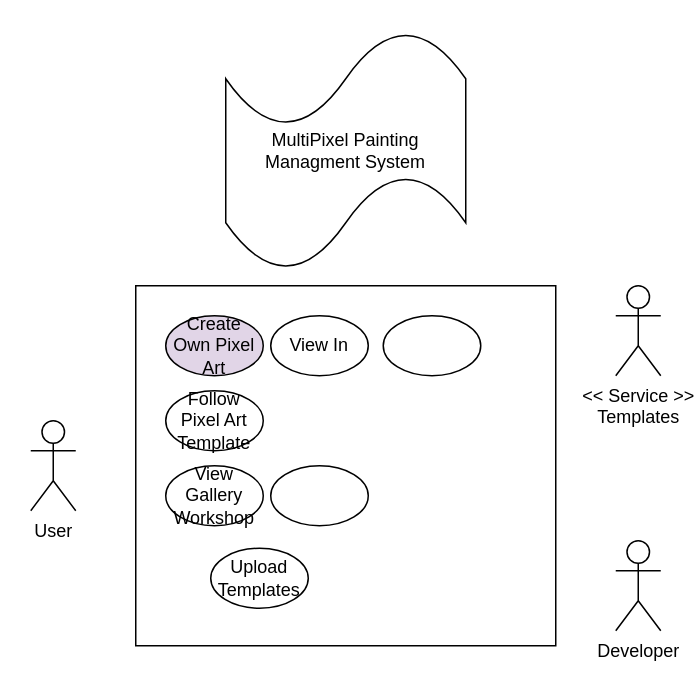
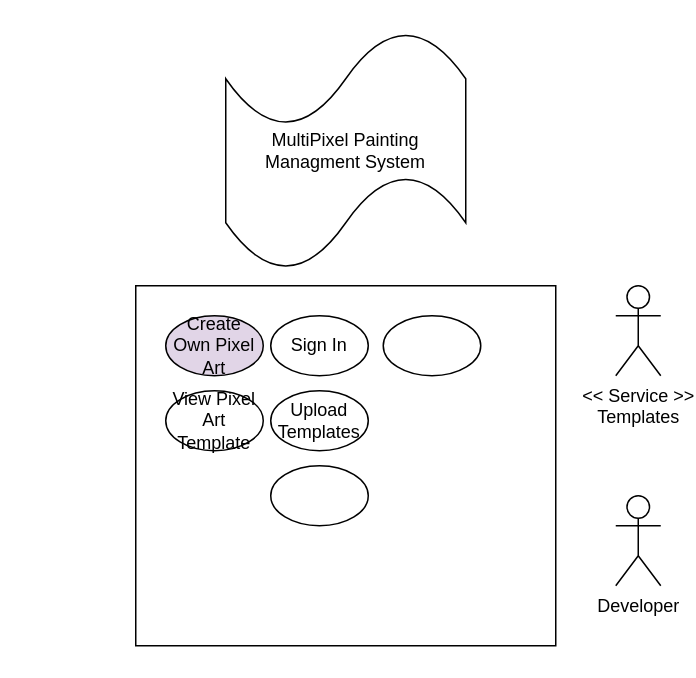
- <mxCell id="9" value="View In" style="ellipse;whiteSpace=wrap;html=1;" vertex="1" parent="1"><mxGeometry x="180" y="210" width="65" height="40" as="geometry" /></mxCell>
+ <mxCell id="9" value="Sign In" style="ellipse;whiteSpace=wrap;html=1;" vertex="1" parent="1"><mxGeometry x="180" y="210" width="65" height="40" as="geometry" /></mxCell>
- <mxCell id="8" value="Follow Pixel Art Template" style="ellipse;whiteSpace=wrap;html=1;" vertex="1" parent="1"><mxGeometry x="110" y="260" width="65" height="40" as="geometry" /></mxCell>
+ <mxCell id="8" value="View Pixel Art Template" style="ellipse;whiteSpace=wrap;html=1;" vertex="1" parent="1"><mxGeometry x="110" y="260" width="65" height="40" as="geometry" /></mxCell>
- <mxCell id="3" value="User" style="shape=umlActor;verticalLabelPosition=bottom;verticalAlign=top;html=1;outlineConnect=0;" vertex="1" parent="1"><mxGeometry x="20" y="280" width="30" height="60" as="geometry" /></mxCell>
- <mxCell id="12" value="View Gallery Workshop" style="ellipse;whiteSpace=wrap;html=1;" vertex="1" parent="1"><mxGeometry x="110" y="310" width="65" height="40" as="geometry" /></mxCell>
- <mxCell id="13" value="Upload Templates" style="ellipse;whiteSpace=wrap;html=1;" vertex="1" parent="1"><mxGeometry x="140" y="365" width="65" height="40" as="geometry" /></mxCell>
+ <mxCell id="13" value="Upload Templates" style="ellipse;whiteSpace=wrap;html=1;" vertex="1" parent="1"><mxGeometry x="180" y="260" width="65" height="40" as="geometry" /></mxCell>
- <mxCell id="5" value="Developer" style="shape=umlActor;verticalLabelPosition=bottom;verticalAlign=top;html=1;outlineConnect=0;" vertex="1" parent="1"><mxGeometry x="410" y="360" width="30" height="60" as="geometry" /></mxCell>
+ <mxCell id="5" value="Developer" style="shape=umlActor;verticalLabelPosition=bottom;verticalAlign=top;html=1;outlineConnect=0;" vertex="1" parent="1"><mxGeometry x="410" y="330" width="30" height="60" as="geometry" /></mxCell>
